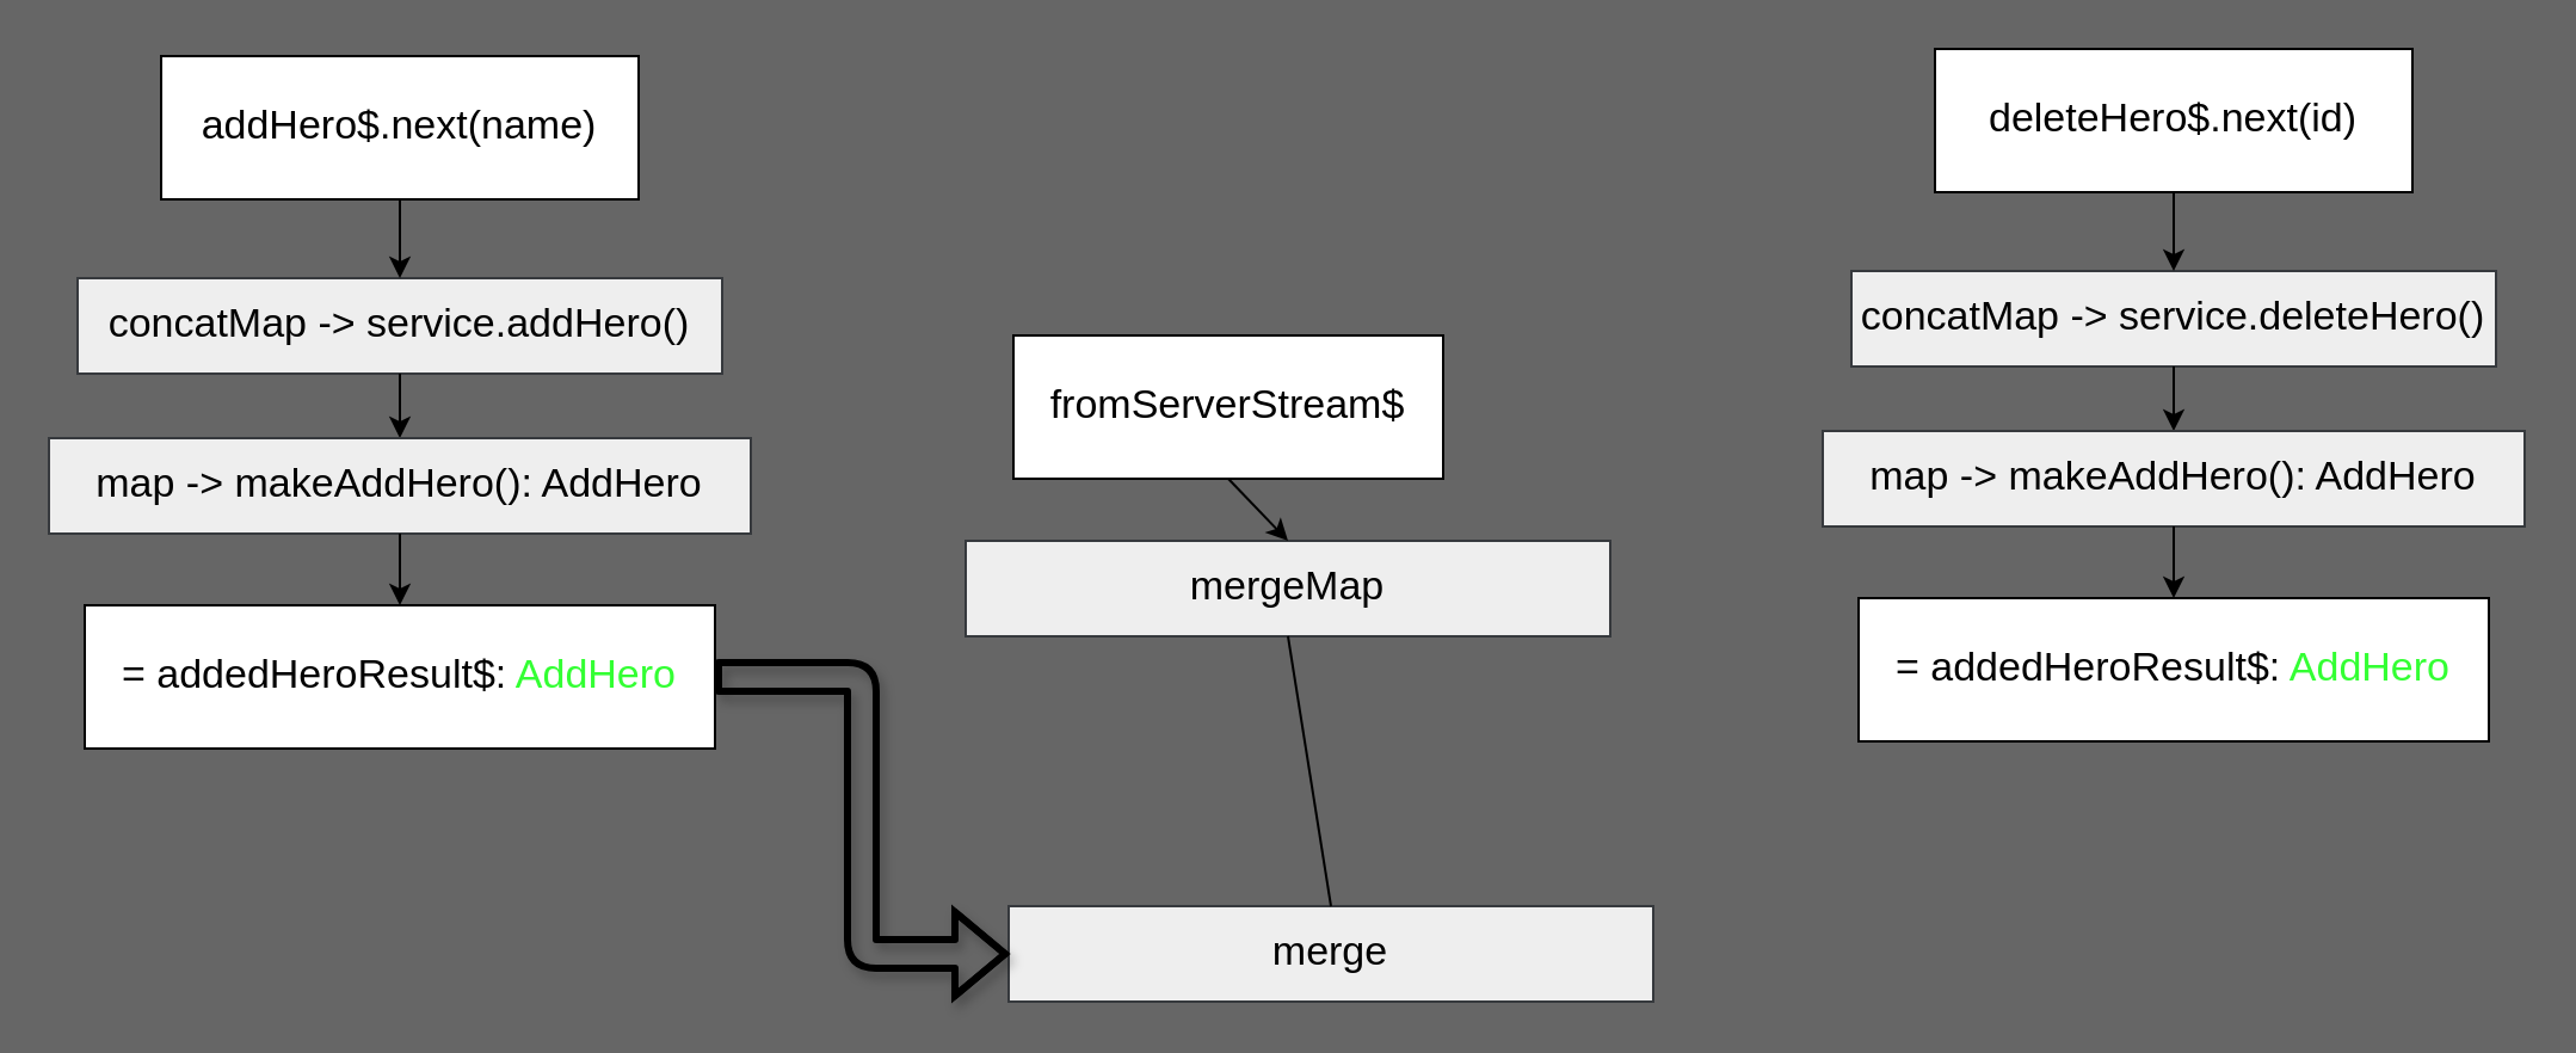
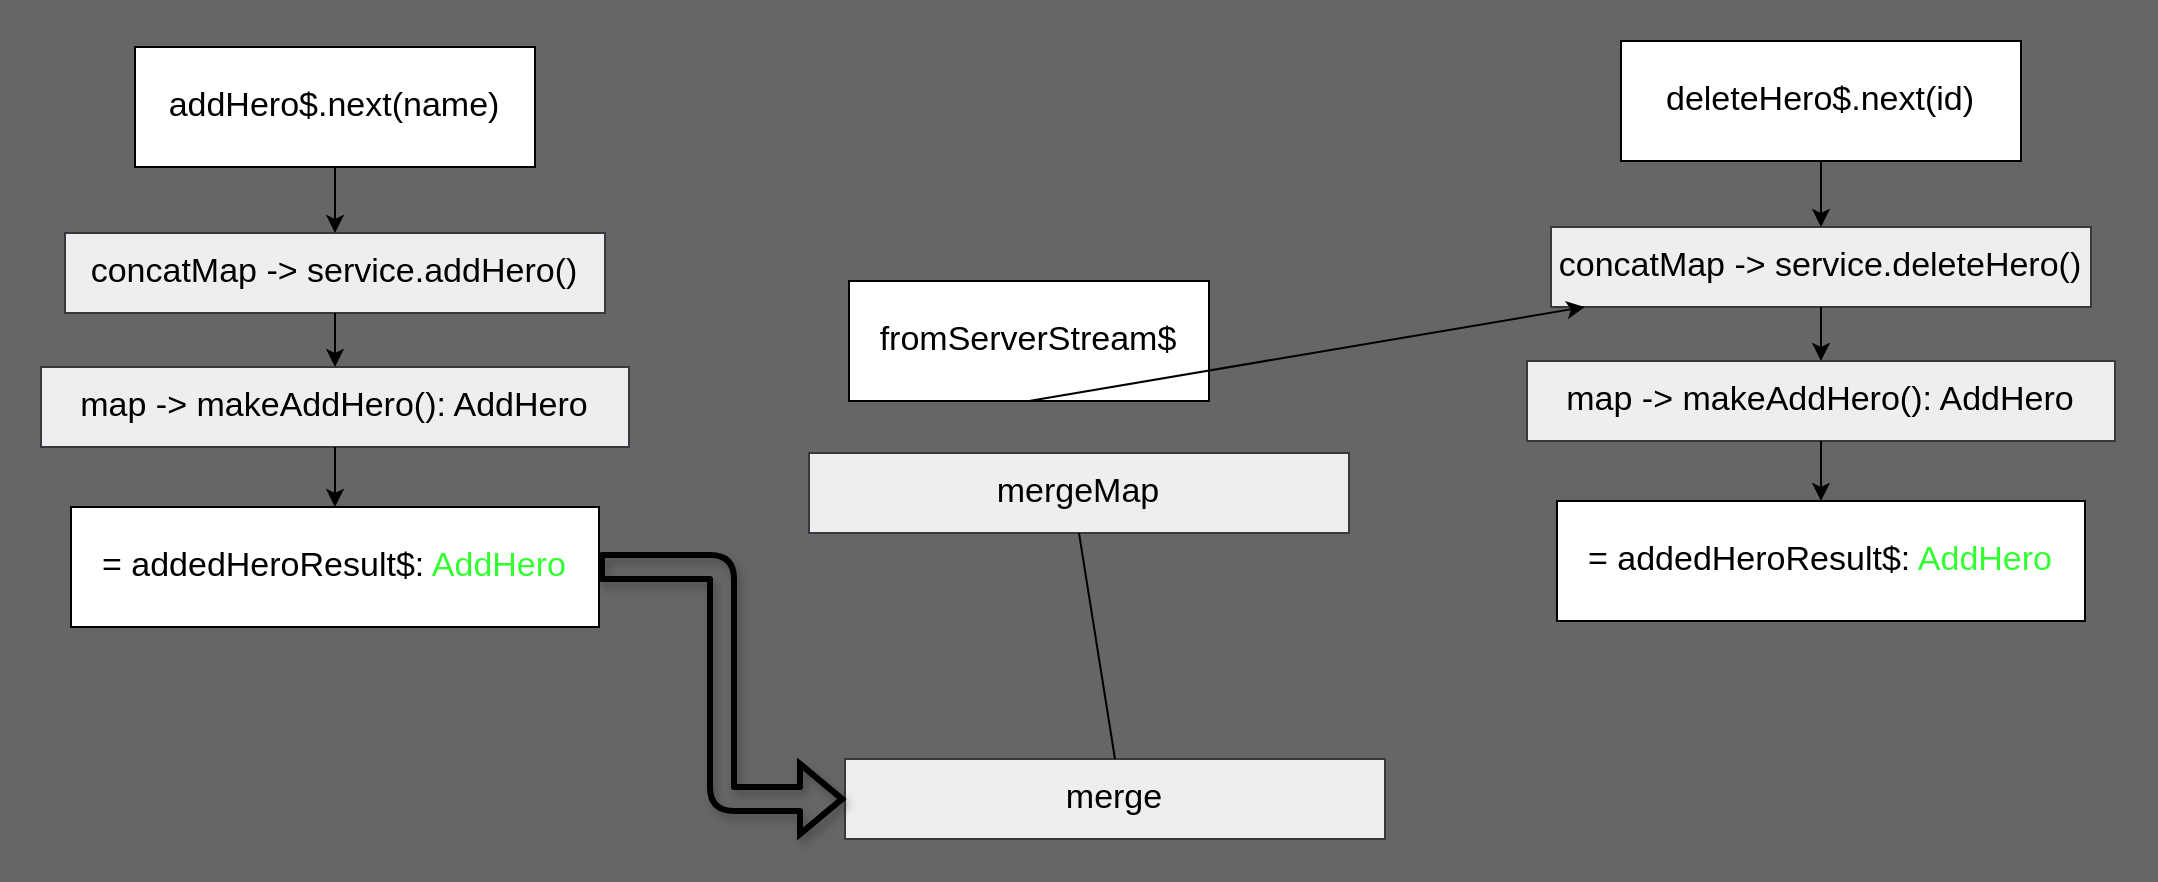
- <mxCell id="14" style="edgeStyle=none;html=1;fontSize=17;entryX=0.5;entryY=0;entryDx=0;entryDy=0;exitX=0.5;exitY=1;exitDx=0;exitDy=0;" edge="1" parent="1" source="2" target="11"><mxGeometry relative="1" as="geometry"><mxPoint x="538" y="33" as="sourcePoint" /><mxPoint x="590" y="98" as="targetPoint" /></mxGeometry></mxCell>
+ <mxCell id="14" style="edgeStyle=none;html=1;fontSize=17;exitX=0.5;exitY=1;exitDx=0;exitDy=0;" edge="1" parent="1" source="2" target="5"><mxGeometry relative="1" as="geometry"><mxPoint x="538" y="33" as="sourcePoint" /><mxPoint x="590" y="98" as="targetPoint" /></mxGeometry></mxCell>
